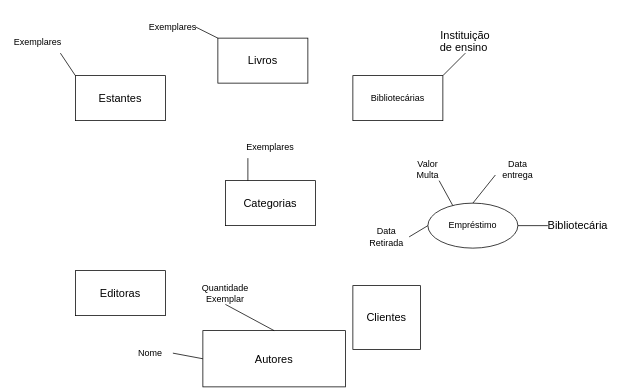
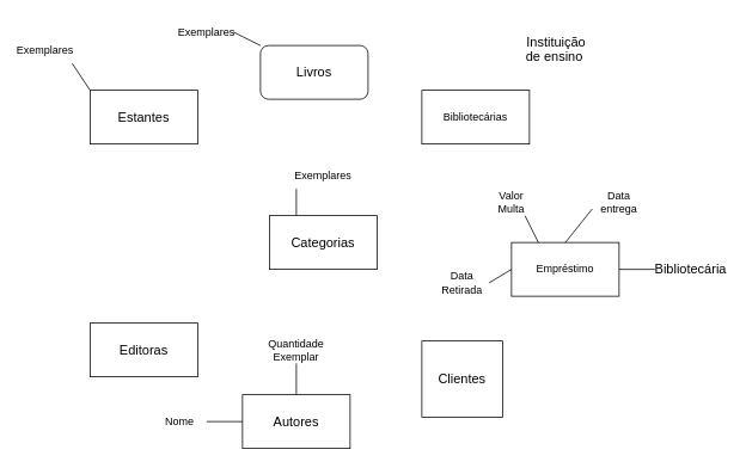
- <mxCell id="2" value="&lt;span style=&quot;font-size:11.0pt;line-height:107%;&lt;br/&gt;font-family:&amp;quot;Calibri&amp;quot;,sans-serif;mso-ascii-theme-font:minor-latin;mso-fareast-font-family:&lt;br/&gt;Calibri;mso-fareast-theme-font:minor-latin;mso-hansi-theme-font:minor-latin;&lt;br/&gt;mso-bidi-font-family:&amp;quot;Times New Roman&amp;quot;;mso-bidi-theme-font:minor-bidi;&lt;br/&gt;mso-ansi-language:PT-BR;mso-fareast-language:EN-US;mso-bidi-language:AR-SA&quot;&gt;Livros&lt;/span&gt;" style="rounded=0;whiteSpace=wrap;html=1;" parent="1" vertex="1"><mxGeometry x="290" y="50" width="120" height="60" as="geometry" /></mxCell>
+ <mxCell id="2" value="&lt;span style=&quot;font-size:11.0pt;line-height:107%;&lt;br/&gt;font-family:&amp;quot;Calibri&amp;quot;,sans-serif;mso-ascii-theme-font:minor-latin;mso-fareast-font-family:&lt;br/&gt;Calibri;mso-fareast-theme-font:minor-latin;mso-hansi-theme-font:minor-latin;&lt;br/&gt;mso-bidi-font-family:&amp;quot;Times New Roman&amp;quot;;mso-bidi-theme-font:minor-bidi;&lt;br/&gt;mso-ansi-language:PT-BR;mso-fareast-language:EN-US;mso-bidi-language:AR-SA&quot;&gt;Livros&lt;/span&gt;" style="whiteSpace=wrap;html=1;rounded=1;" parent="1" vertex="1"><mxGeometry x="290" y="50" width="120" height="60" as="geometry" /></mxCell>
- <mxCell id="16" value="" style="endArrow=none;html=1;rounded=0;exitX=1;exitY=0;exitDx=0;exitDy=0;entryX=0.5;entryY=1;entryDx=0;entryDy=0;" edge="1" parent="1" source="3" target="15"><mxGeometry width="50" height="50" relative="1" as="geometry"><mxPoint x="550" y="120" as="sourcePoint" /><mxPoint x="600" y="70" as="targetPoint" /><Array as="points" /></mxGeometry></mxCell>
- <mxCell id="12" value="Empréstimo" style="ellipse;whiteSpace=wrap;html=1;" vertex="1" parent="1"><mxGeometry x="570" y="270" width="120" height="60" as="geometry" /></mxCell>
+ <mxCell id="12" value="Empréstimo" style="rounded=0;whiteSpace=wrap;html=1;" vertex="1" parent="1"><mxGeometry x="570" y="270" width="120" height="60" as="geometry" /></mxCell>
- <mxCell id="22" value="Quantidade Exemplar" style="text;html=1;strokeColor=none;fillColor=none;align=center;verticalAlign=middle;whiteSpace=wrap;rounded=0;" vertex="1" parent="1"><mxGeometry x="250" y="375" width="100" height="30" as="geometry" /></mxCell>
+ <mxCell id="22" value="Quantidade Exemplar" style="text;html=1;strokeColor=none;fillColor=none;align=center;verticalAlign=middle;whiteSpace=wrap;rounded=0;" vertex="1" parent="1"><mxGeometry x="280" y="375" width="100" height="30" as="geometry" /></mxCell>
- <mxCell id="5" value="&lt;span style=&quot;font-size:11.0pt;line-height:107%;&lt;br/&gt;font-family:&amp;quot;Calibri&amp;quot;,sans-serif;mso-ascii-theme-font:minor-latin;mso-fareast-font-family:&lt;br/&gt;Calibri;mso-fareast-theme-font:minor-latin;mso-hansi-theme-font:minor-latin;&lt;br/&gt;mso-bidi-font-family:&amp;quot;Times New Roman&amp;quot;;mso-bidi-theme-font:minor-bidi;&lt;br/&gt;mso-ansi-language:PT-BR;mso-fareast-language:EN-US;mso-bidi-language:AR-SA&quot;&gt;Autores&lt;/span&gt;" style="rounded=0;whiteSpace=wrap;html=1;" vertex="1" parent="1"><mxGeometry x="270" y="440" width="190" height="75" as="geometry" /></mxCell>
+ <mxCell id="5" value="&lt;span style=&quot;font-size:11.0pt;line-height:107%;&lt;br/&gt;font-family:&amp;quot;Calibri&amp;quot;,sans-serif;mso-ascii-theme-font:minor-latin;mso-fareast-font-family:&lt;br/&gt;Calibri;mso-fareast-theme-font:minor-latin;mso-hansi-theme-font:minor-latin;&lt;br/&gt;mso-bidi-font-family:&amp;quot;Times New Roman&amp;quot;;mso-bidi-theme-font:minor-bidi;&lt;br/&gt;mso-ansi-language:PT-BR;mso-fareast-language:EN-US;mso-bidi-language:AR-SA&quot;&gt;Autores&lt;/span&gt;" style="rounded=0;whiteSpace=wrap;html=1;" vertex="1" parent="1"><mxGeometry x="270" y="440" width="120" height="60" as="geometry" /></mxCell>
